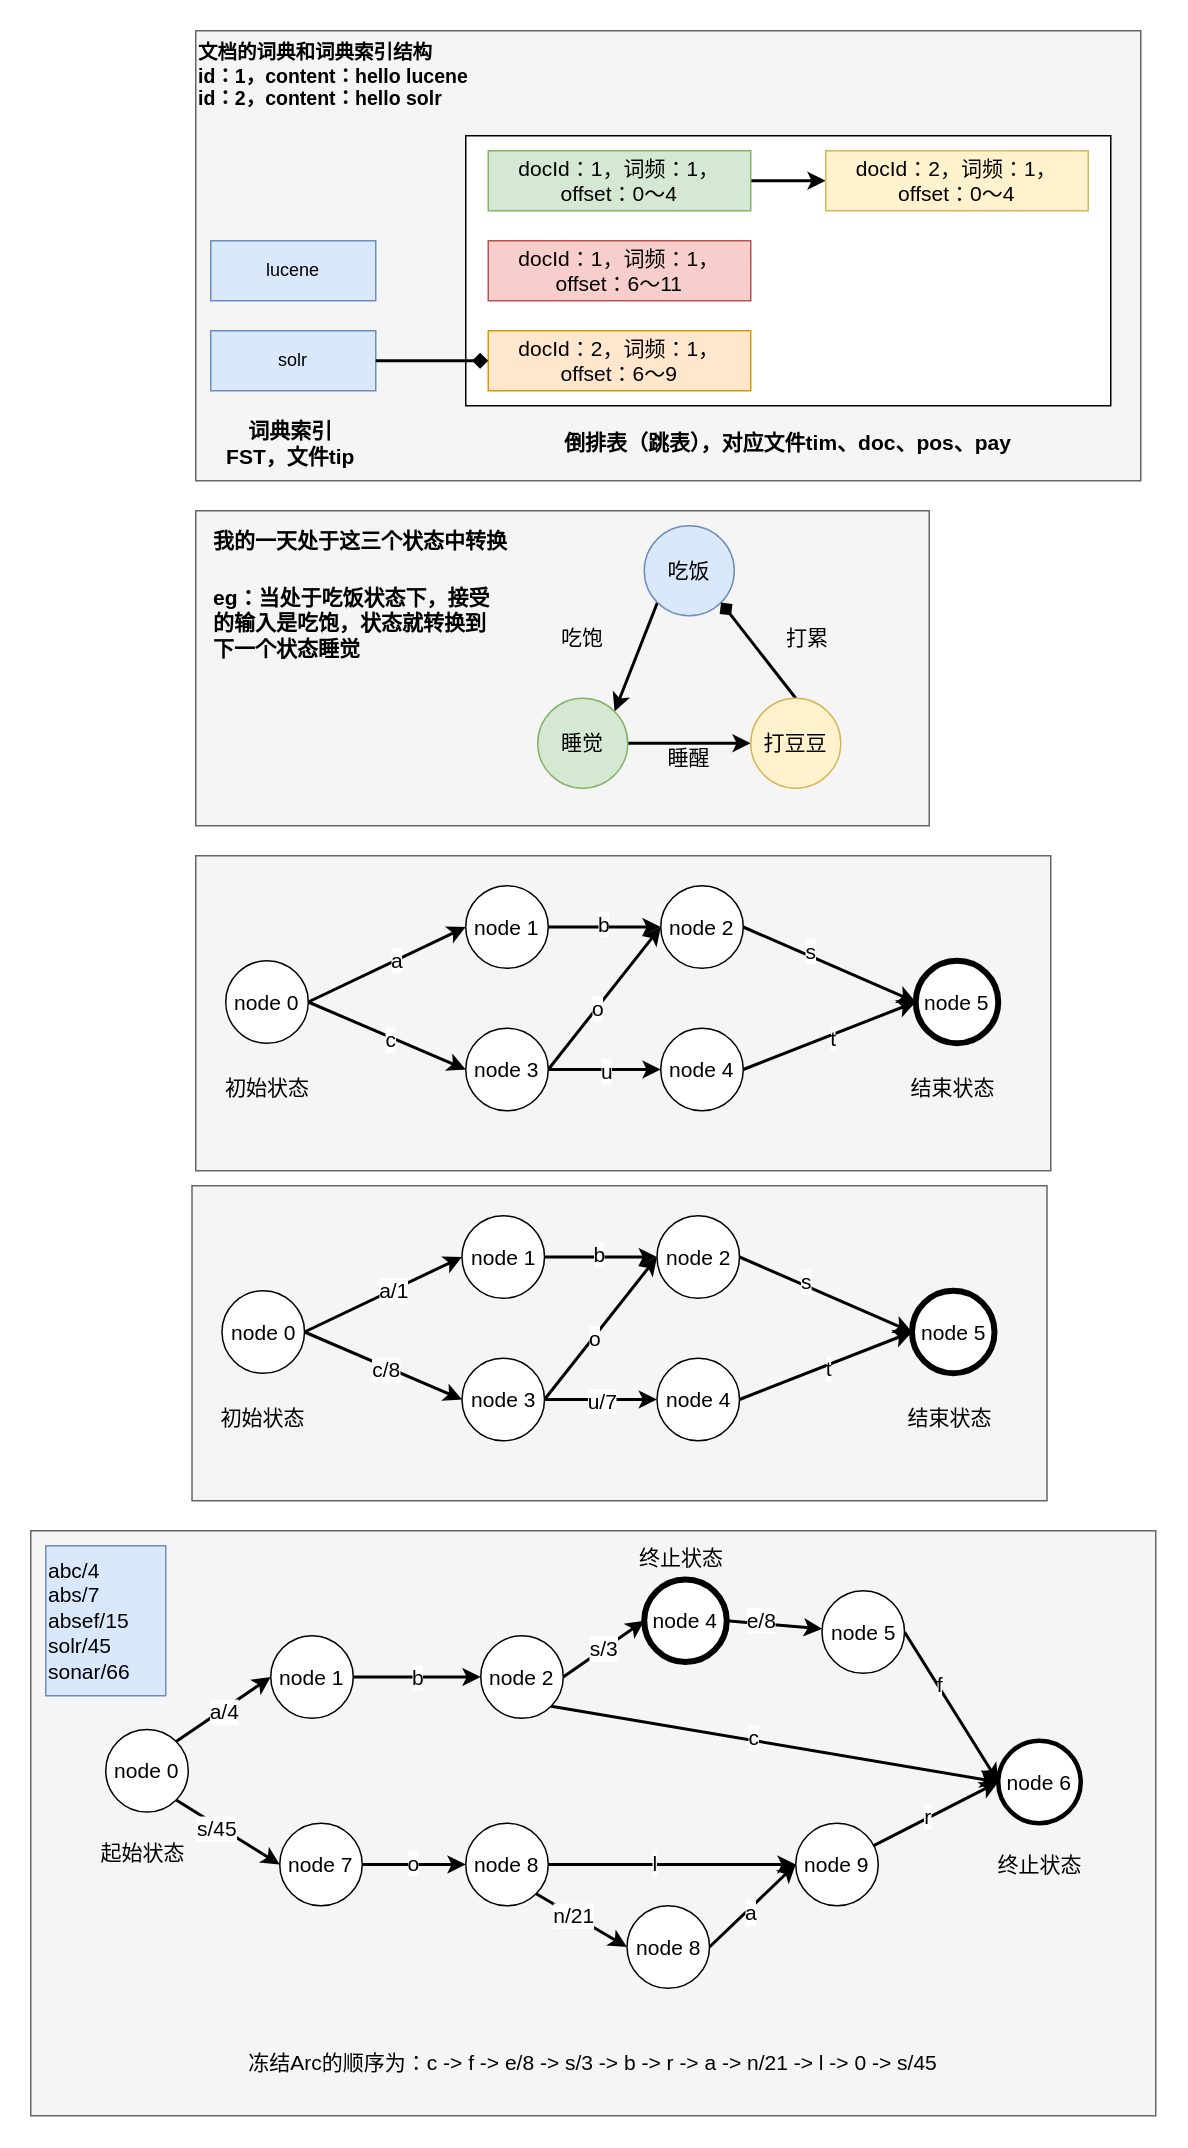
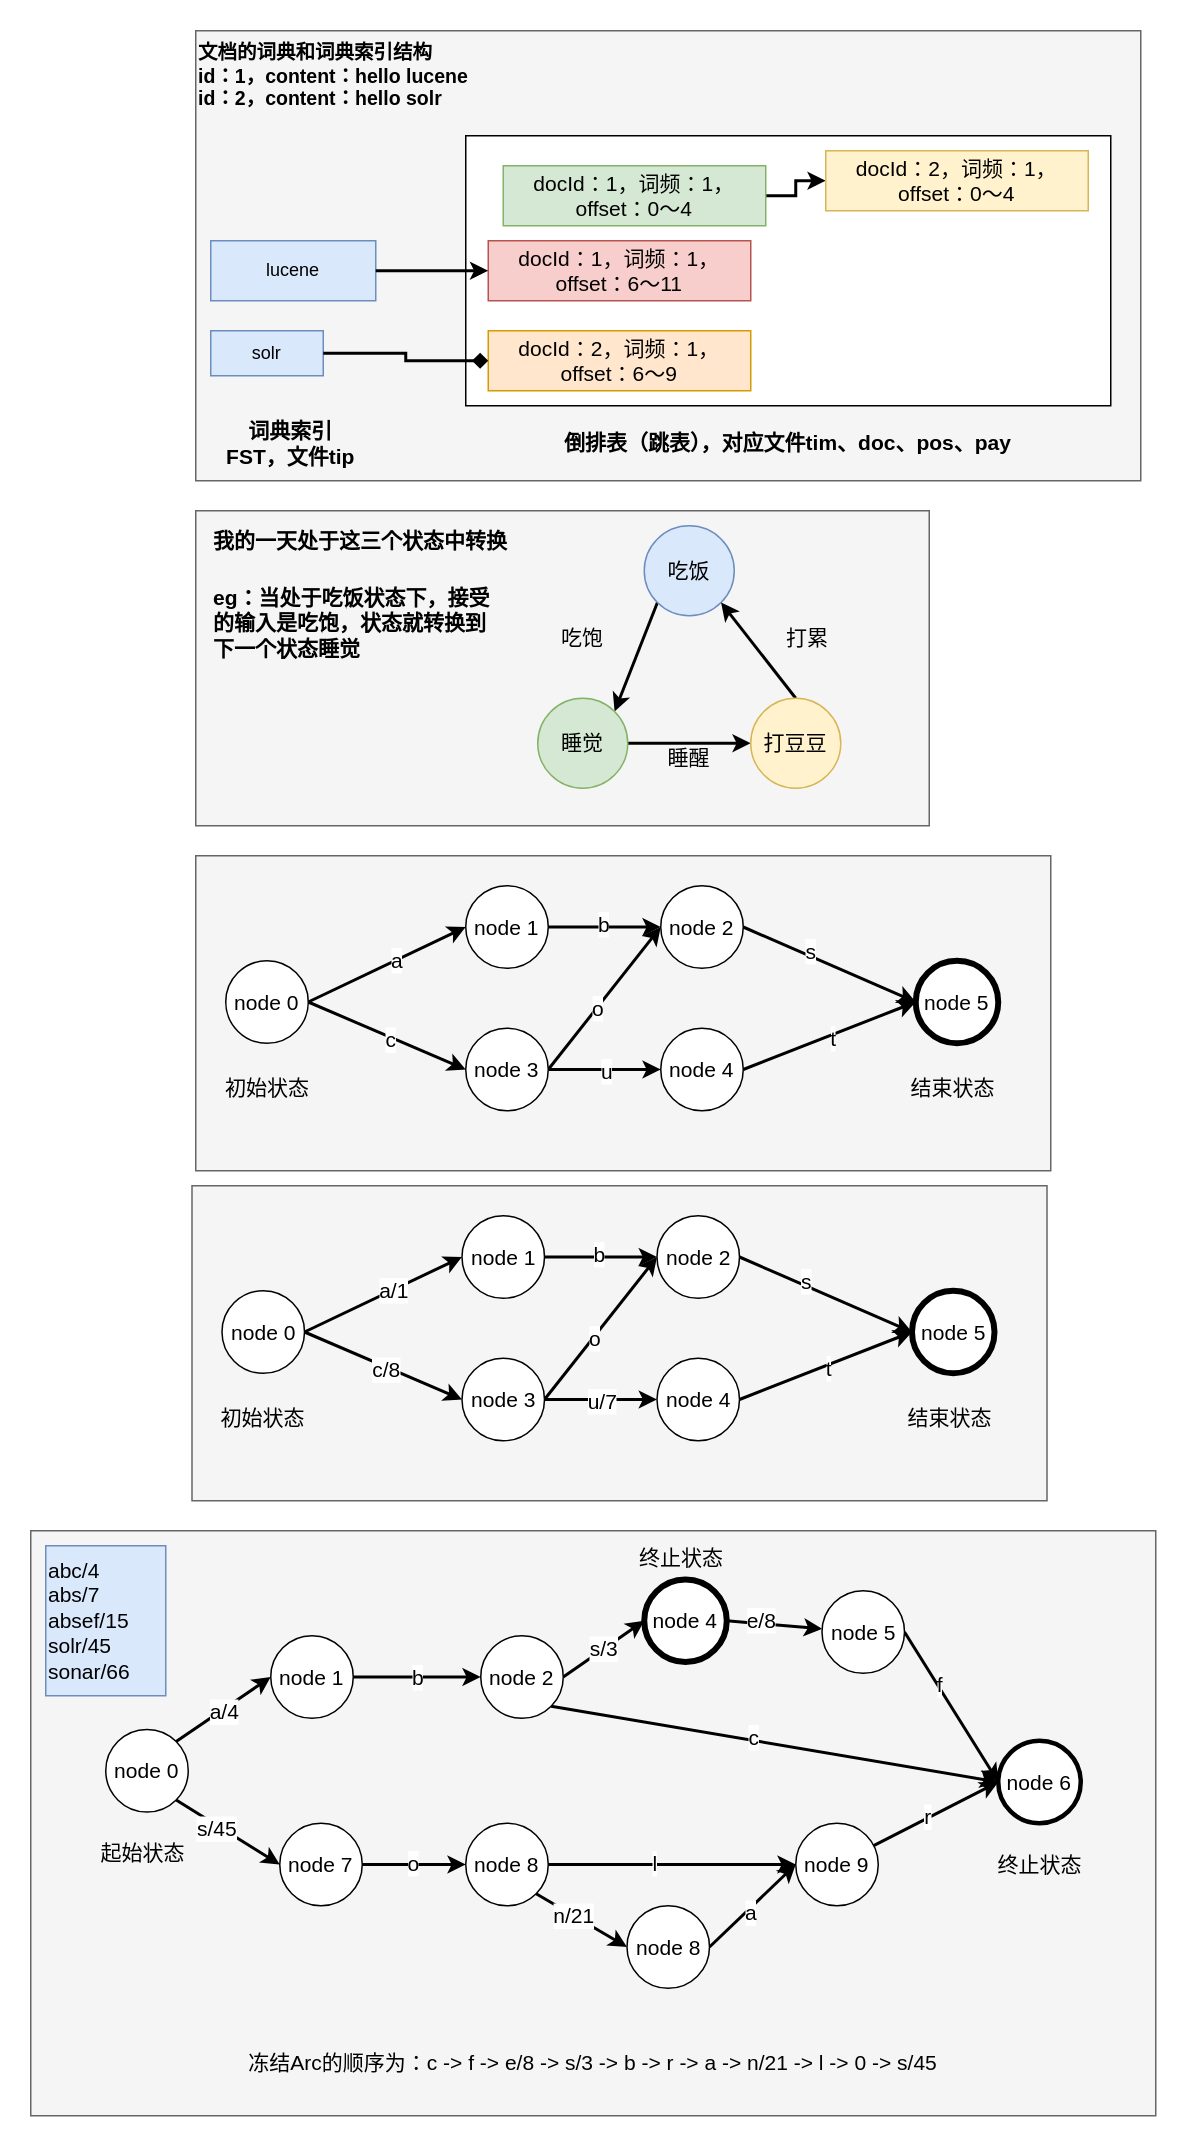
- <mxCell id="10" value="docId：1，词频：1，offset：0～4" style="rounded=0;whiteSpace=wrap;html=1;fontSize=14;fillColor=#d5e8d4;strokeColor=#82b366;" vertex="1" parent="1"><mxGeometry x="325" y="100" width="175" height="40" as="geometry" /></mxCell>
+ <mxCell id="10" value="docId：1，词频：1，offset：0～4" style="rounded=0;whiteSpace=wrap;html=1;fontSize=14;fillColor=#d5e8d4;strokeColor=#82b366;" vertex="1" parent="1"><mxGeometry x="335" y="110" width="175" height="40" as="geometry" /></mxCell>
+ <mxCell id="14" style="edgeStyle=orthogonalEdgeStyle;rounded=0;orthogonalLoop=1;jettySize=auto;html=1;exitX=1;exitY=0.5;exitDx=0;exitDy=0;entryX=0;entryY=0.5;entryDx=0;entryDy=0;strokeWidth=2;fontSize=14;" edge="1" parent="1" source="4" target="12"><mxGeometry relative="1" as="geometry" /></mxCell>
- <mxCell id="5" value="solr" style="rounded=0;whiteSpace=wrap;html=1;fillColor=#dae8fc;strokeColor=#6c8ebf;" vertex="1" parent="1"><mxGeometry x="140" y="220" width="110" height="40" as="geometry" /></mxCell>
+ <mxCell id="5" value="solr" style="rounded=0;whiteSpace=wrap;html=1;fillColor=#dae8fc;strokeColor=#6c8ebf;" vertex="1" parent="1"><mxGeometry x="140" y="220" width="75" height="30" as="geometry" /></mxCell>
- <mxCell id="21" style="edgeStyle=none;rounded=0;orthogonalLoop=1;jettySize=auto;html=1;exitX=0.5;exitY=0;exitDx=0;exitDy=0;entryX=1;entryY=1;entryDx=0;entryDy=0;strokeWidth=2;fontSize=14;endArrow=diamond;" edge="1" parent="1" source="22" target="18"><mxGeometry relative="1" as="geometry" /></mxCell>
+ <mxCell id="21" style="edgeStyle=none;rounded=0;orthogonalLoop=1;jettySize=auto;html=1;exitX=0.5;exitY=0;exitDx=0;exitDy=0;entryX=1;entryY=1;entryDx=0;entryDy=0;strokeWidth=2;fontSize=14;" edge="1" parent="1" source="22" target="18"><mxGeometry relative="1" as="geometry" /></mxCell>
